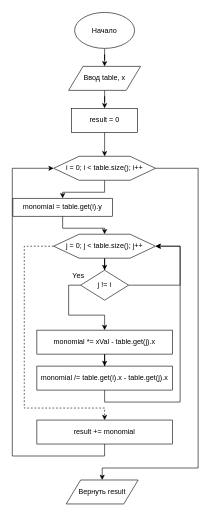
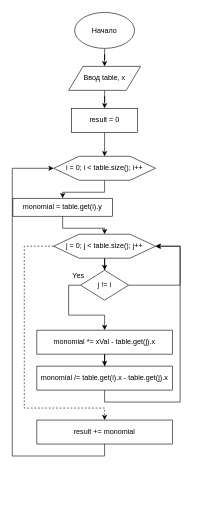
- <mxCell id="9" style="edgeStyle=orthogonalEdgeStyle;rounded=0;orthogonalLoop=1;jettySize=auto;html=1;exitX=1;exitY=0.5;exitDx=0;exitDy=0;" edge="1" parent="1" source="10" target="26"><mxGeometry relative="1" as="geometry"><Array as="points"><mxPoint x="330" y="280" /><mxPoint x="330" y="780" /><mxPoint x="170" y="780" /></Array></mxGeometry></mxCell>
- <mxCell id="26" value="Вернуть result" style="shape=parallelogram;perimeter=parallelogramPerimeter;whiteSpace=wrap;html=1;" vertex="1" parent="1"><mxGeometry x="110" y="800" width="120" height="40" as="geometry" /></mxCell>
